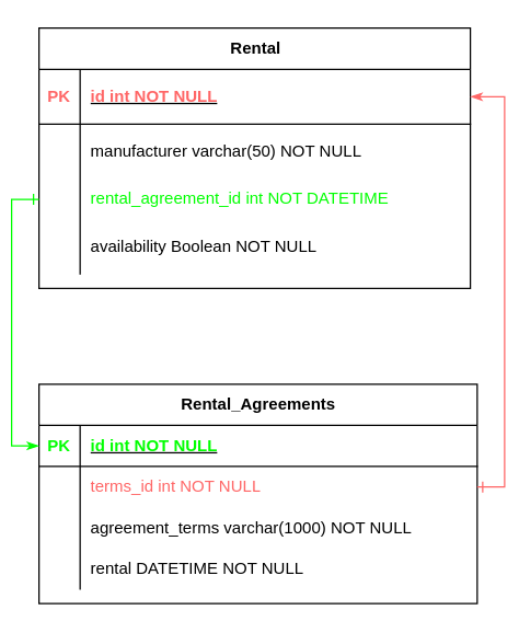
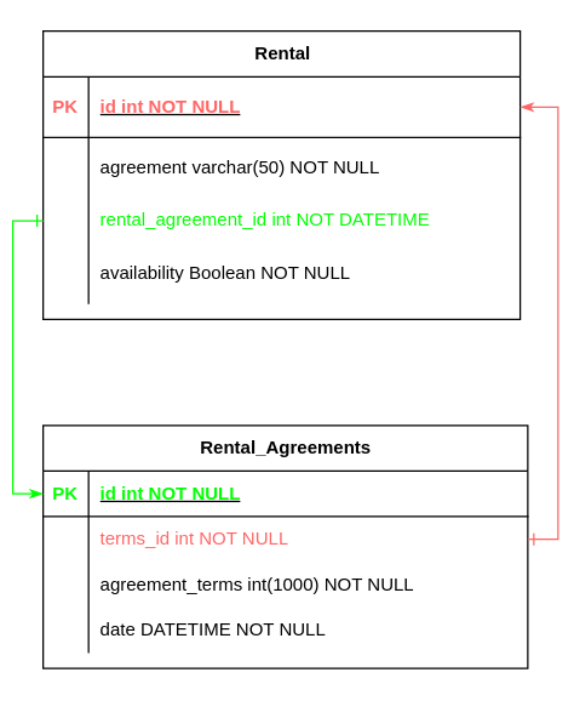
- <mxCell id="8" value="manufacturer varchar(50) NOT NULL" style="shape=partialRectangle;connectable=0;fillColor=none;top=0;left=0;bottom=0;right=0;align=left;spacingLeft=6;overflow=hidden;whiteSpace=wrap;html=1;" parent="6" vertex="1"><mxGeometry x="30" width="285" height="40" as="geometry"><mxRectangle width="285" height="40" as="alternateBounds" /></mxGeometry></mxCell>
+ <mxCell id="8" value="agreement varchar(50) NOT NULL" style="shape=partialRectangle;connectable=0;fillColor=none;top=0;left=0;bottom=0;right=0;align=left;spacingLeft=6;overflow=hidden;whiteSpace=wrap;html=1;" parent="6" vertex="1"><mxGeometry x="30" width="285" height="40" as="geometry"><mxRectangle width="285" height="40" as="alternateBounds" /></mxGeometry></mxCell>
- <mxCell id="24" value="agreement_terms varchar(1000) NOT NULL" style="shape=partialRectangle;connectable=0;fillColor=none;top=0;left=0;bottom=0;right=0;align=left;spacingLeft=6;overflow=hidden;whiteSpace=wrap;html=1;" parent="22" vertex="1"><mxGeometry x="30" width="290" height="30" as="geometry"><mxRectangle width="290" height="30" as="alternateBounds" /></mxGeometry></mxCell>
+ <mxCell id="24" value="agreement_terms int(1000) NOT NULL" style="shape=partialRectangle;connectable=0;fillColor=none;top=0;left=0;bottom=0;right=0;align=left;spacingLeft=6;overflow=hidden;whiteSpace=wrap;html=1;" parent="22" vertex="1"><mxGeometry x="30" width="290" height="30" as="geometry"><mxRectangle width="290" height="30" as="alternateBounds" /></mxGeometry></mxCell>
- <mxCell id="27" value="rental DATETIME NOT NULL" style="shape=partialRectangle;connectable=0;fillColor=none;top=0;left=0;bottom=0;right=0;align=left;spacingLeft=6;overflow=hidden;whiteSpace=wrap;html=1;" parent="25" vertex="1"><mxGeometry x="30" width="290" height="30" as="geometry"><mxRectangle width="290" height="30" as="alternateBounds" /></mxGeometry></mxCell>
+ <mxCell id="27" value="date DATETIME NOT NULL" style="shape=partialRectangle;connectable=0;fillColor=none;top=0;left=0;bottom=0;right=0;align=left;spacingLeft=6;overflow=hidden;whiteSpace=wrap;html=1;" parent="25" vertex="1"><mxGeometry x="30" width="290" height="30" as="geometry"><mxRectangle width="290" height="30" as="alternateBounds" /></mxGeometry></mxCell>
